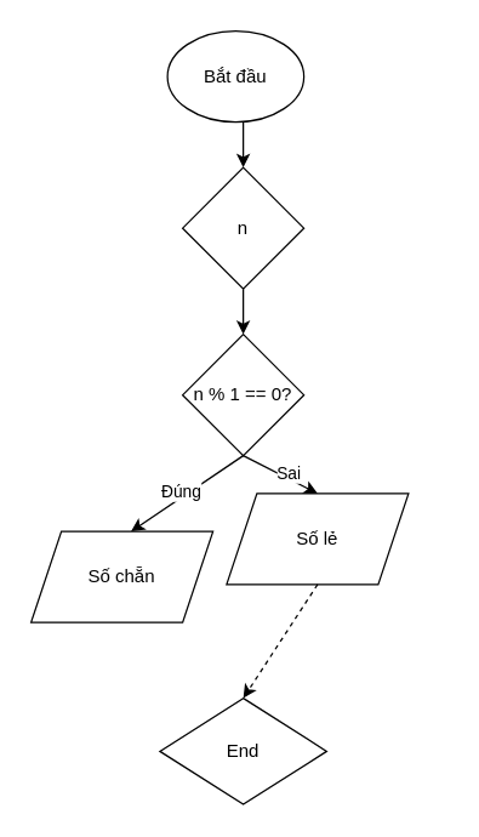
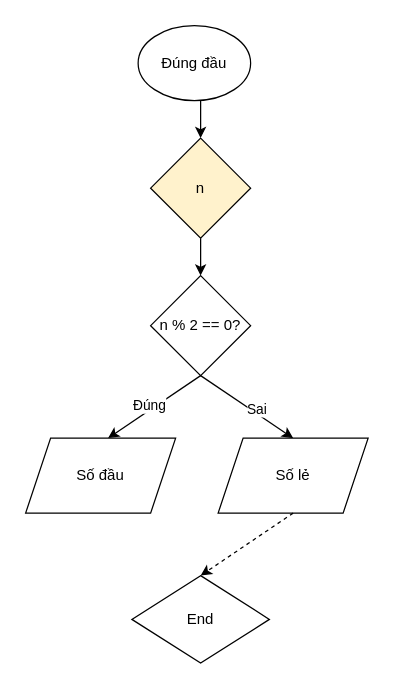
- <mxCell id="2" value="Bắt đầu" style="ellipse;whiteSpace=wrap;html=1;" vertex="1" parent="1"><mxGeometry x="110" width="90" height="60" as="geometry" y="20" /></mxCell>
+ <mxCell id="2" value="Đúng đầu" style="ellipse;whiteSpace=wrap;html=1;" vertex="1" parent="1"><mxGeometry x="110" width="90" height="60" as="geometry" y="20" /></mxCell>
- <mxCell id="3" value="n" style="rhombus;whiteSpace=wrap;html=1;" vertex="1" parent="1"><mxGeometry x="120" y="110" width="80" height="80" as="geometry" /></mxCell>
+ <mxCell id="3" value="n" style="rhombus;whiteSpace=wrap;html=1;fillColor=#fff2cc;" vertex="1" parent="1"><mxGeometry x="120" y="110" width="80" height="80" as="geometry" /></mxCell>
- <mxCell id="10" value="n % 1 == 0?" style="rhombus;whiteSpace=wrap;html=1;" vertex="1" parent="1"><mxGeometry x="120" y="220" width="80" height="80" as="geometry" /></mxCell>
+ <mxCell id="10" value="n % 2 == 0?" style="rhombus;whiteSpace=wrap;html=1;" vertex="1" parent="1"><mxGeometry x="120" y="220" width="80" height="80" as="geometry" /></mxCell>
- <mxCell id="12" value="Số lẻ" style="shape=parallelogram;perimeter=parallelogramPerimeter;whiteSpace=wrap;html=1;fixedSize=1;" vertex="1" parent="1"><mxGeometry x="149" y="325" width="120" height="60" as="geometry" /></mxCell>
+ <mxCell id="12" value="Số lẻ" style="shape=parallelogram;perimeter=parallelogramPerimeter;whiteSpace=wrap;html=1;fixedSize=1;" vertex="1" parent="1"><mxGeometry x="174" y="350" width="120" height="60" as="geometry" /></mxCell>
- <mxCell id="13" value="Số chẵn" style="shape=parallelogram;perimeter=parallelogramPerimeter;whiteSpace=wrap;html=1;fixedSize=1;" vertex="1" parent="1"><mxGeometry x="20" y="350" width="120" height="60" as="geometry" /></mxCell>
+ <mxCell id="13" value="Số đầu" style="shape=parallelogram;perimeter=parallelogramPerimeter;whiteSpace=wrap;html=1;fixedSize=1;" vertex="1" parent="1"><mxGeometry x="20" y="350" width="120" height="60" as="geometry" /></mxCell>
